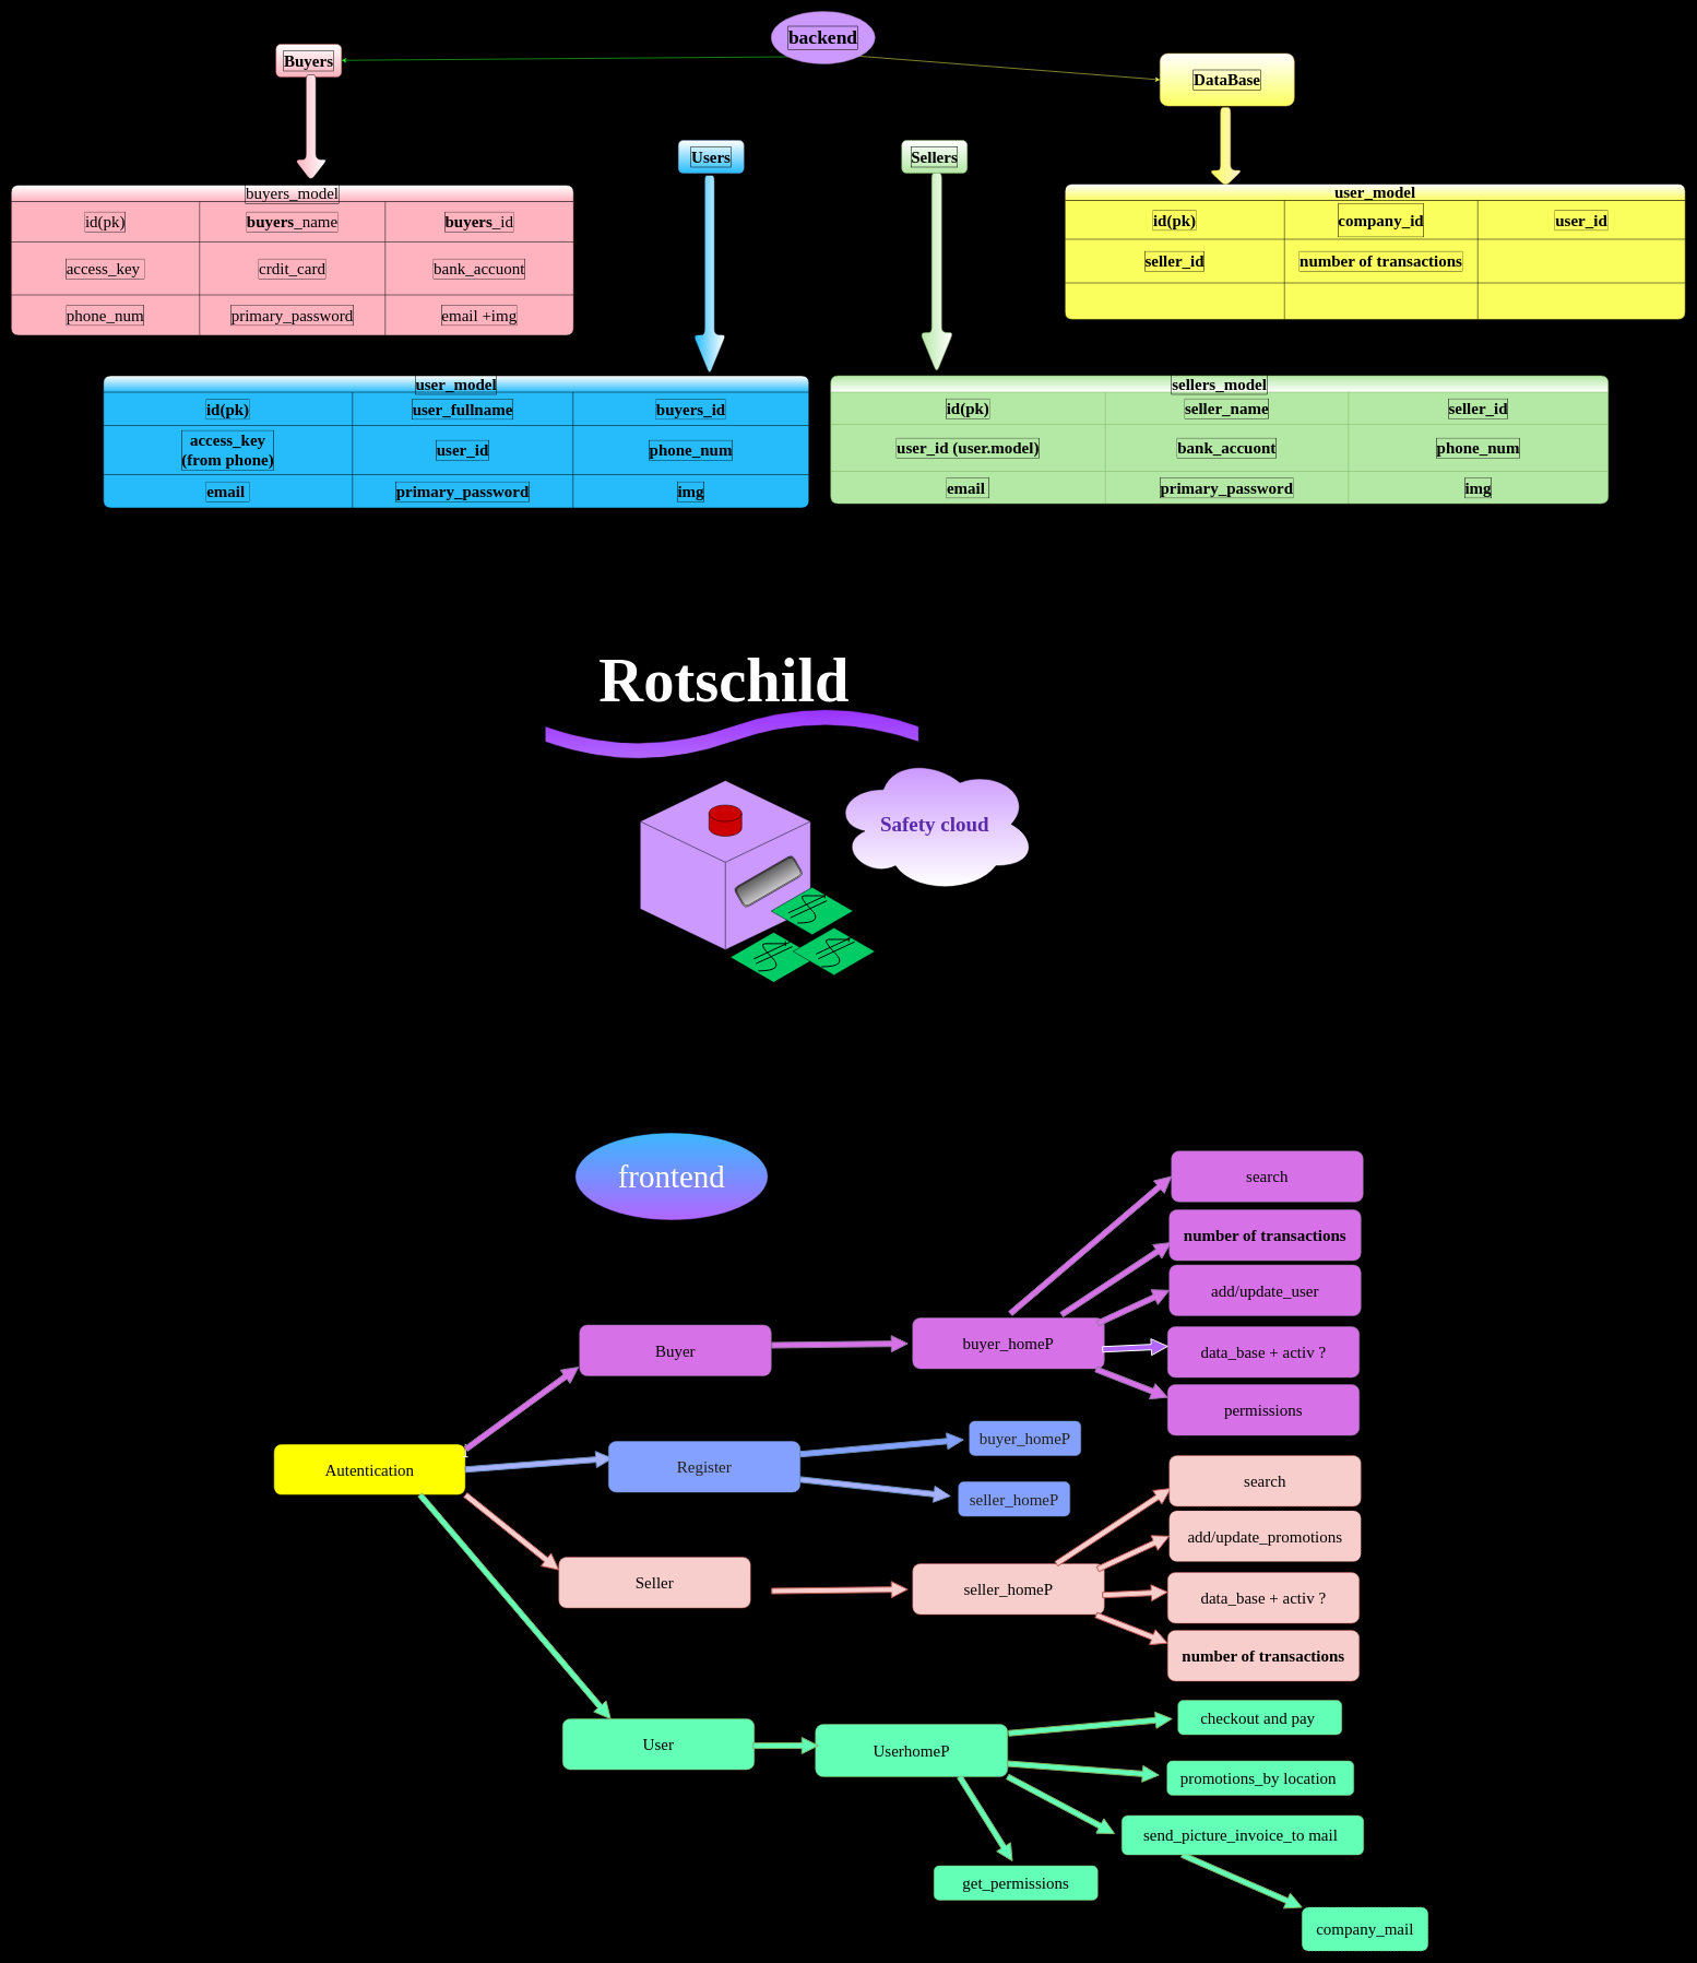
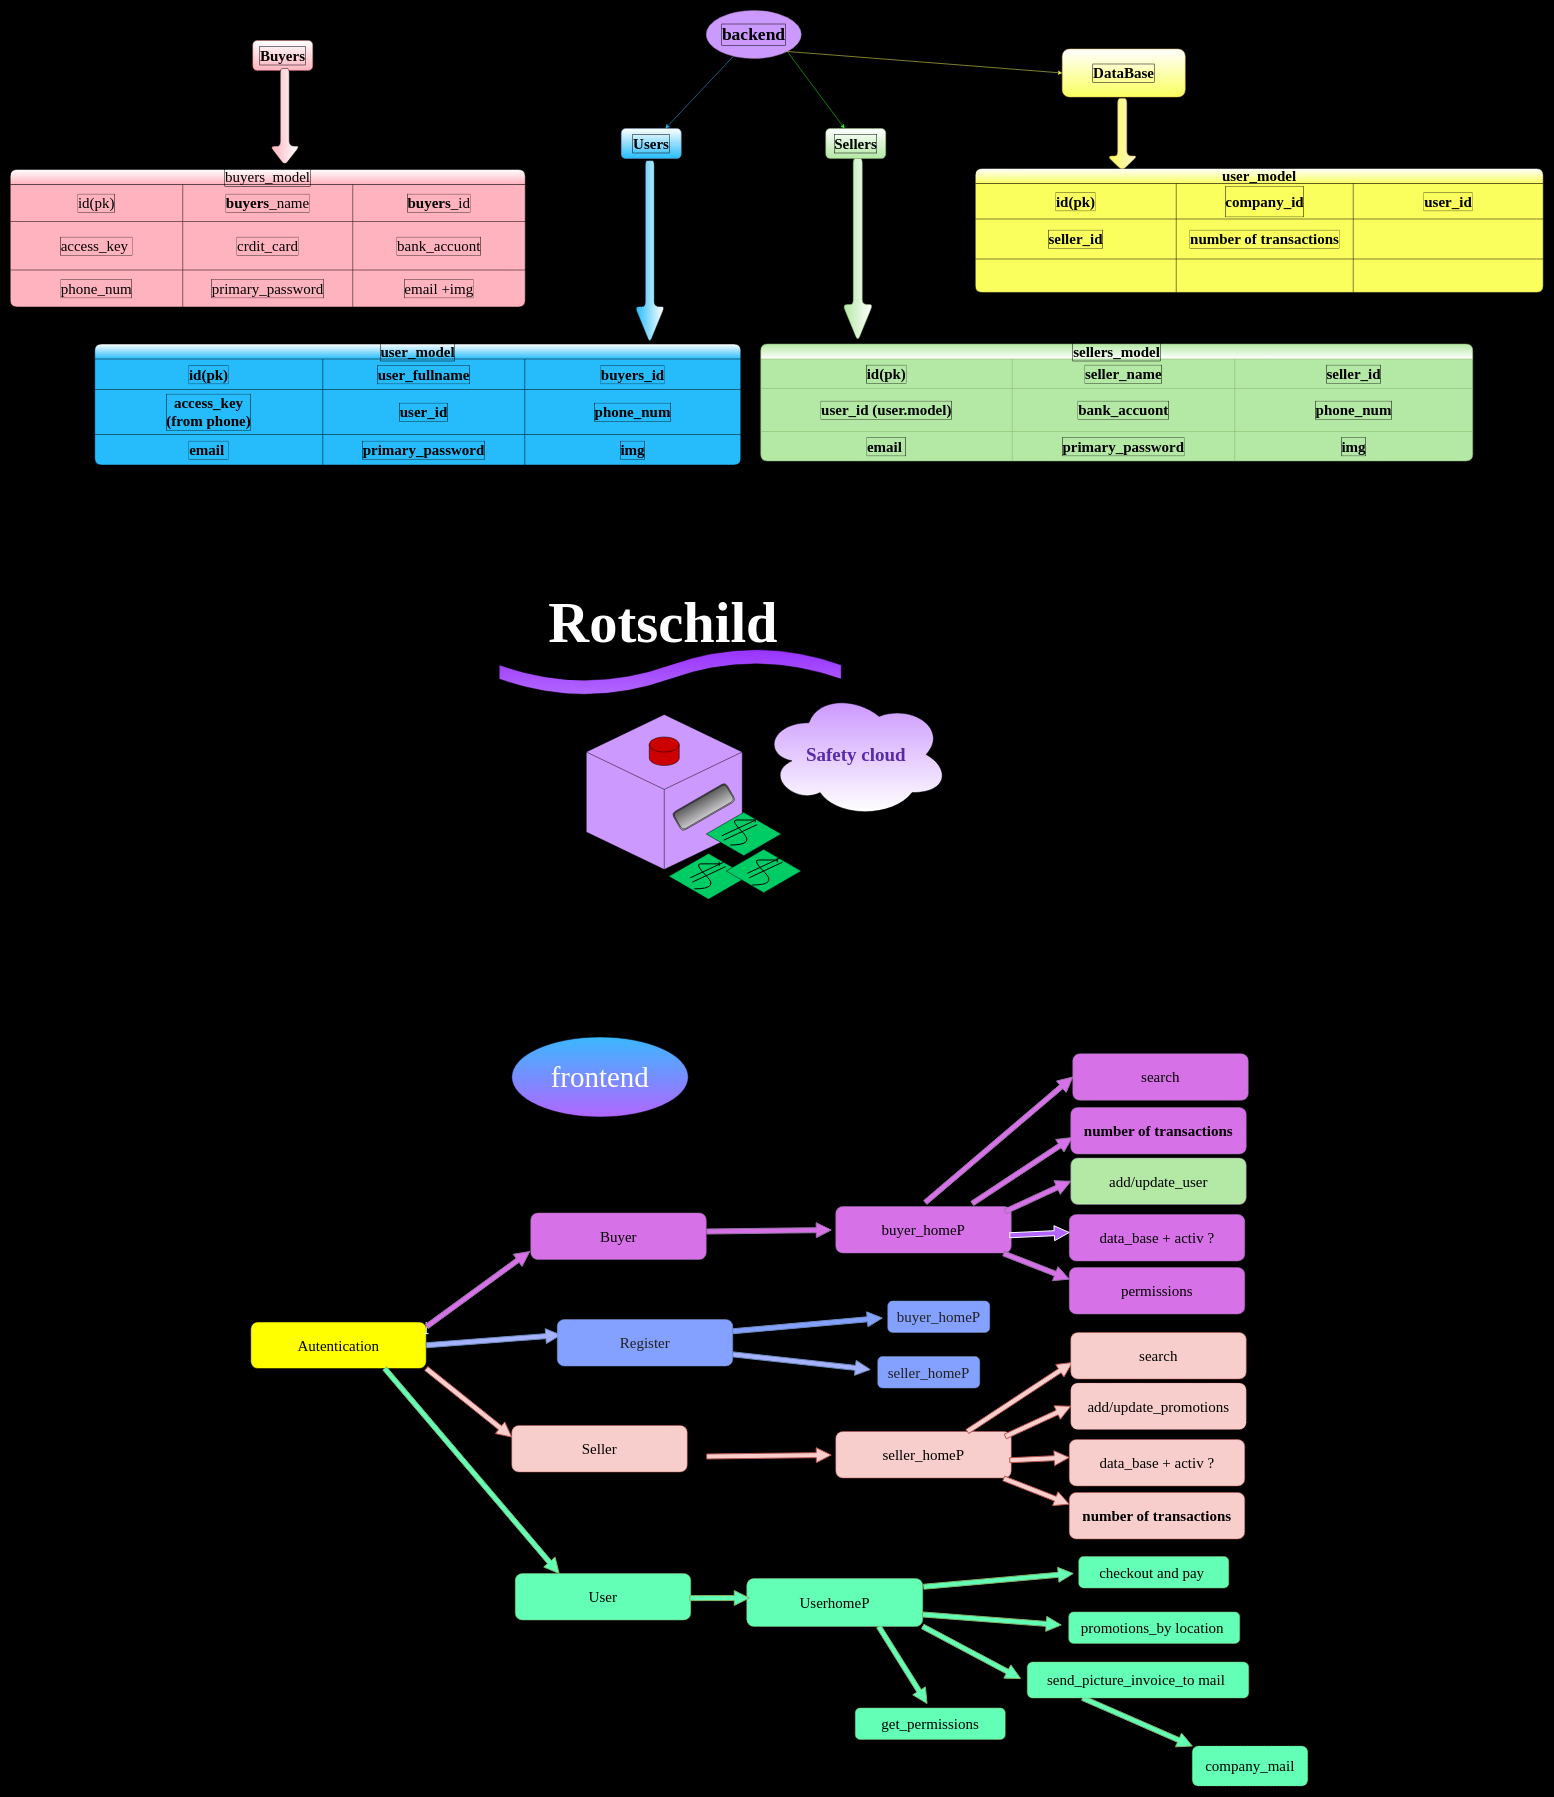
- <mxCell id="2" value="" style="edgeStyle=none;hachureGap=4;fontFamily=Architects Daughter;fontSource=https%3A%2F%2Ffonts.googleapis.com%2Fcss%3Ffamily%3DArchitects%2BDaughter;fontSize=23;exitX=1;exitY=1;exitDx=0;exitDy=0;strokeColor=#21FF29;labelBorderColor=default;html=1;" edge="1" parent="1" source="5" target="6"><mxGeometry relative="1" as="geometry" /></mxCell>
+ <mxCell id="2" value="" style="edgeStyle=none;hachureGap=4;fontFamily=Architects Daughter;fontSource=https%3A%2F%2Ffonts.googleapis.com%2Fcss%3Ffamily%3DArchitects%2BDaughter;fontSize=23;exitX=1;exitY=1;exitDx=0;exitDy=0;strokeColor=#21FF29;labelBorderColor=default;html=1;" edge="1" parent="1" source="5" target="7"><mxGeometry relative="1" as="geometry" /></mxCell>
+ <mxCell id="3" value="" style="edgeStyle=none;hachureGap=4;fontFamily=Comic Sans MS;fontSize=30;strokeColor=#26BCFC;labelBorderColor=default;html=1;fontStyle=1;textDirection=ltr;spacing=2;" edge="1" parent="1" source="5" target="8"><mxGeometry relative="1" as="geometry" /></mxCell>
- <mxCell id="81" value="&lt;font style=&quot;font-size: 58px;&quot;&gt;frontend&lt;/font&gt;" style="ellipse;whiteSpace=wrap;html=1;labelBackgroundColor=none;labelBorderColor=none;fontFamily=Comic Sans MS;fontSize=30;fontColor=#FFFFFF;fillColor=#3BB7FF;gradientColor=#B266FF;" vertex="1" parent="1"><mxGeometry x="1053" y="2073" width="353" height="160" as="geometry" /></mxCell>
+ <mxCell id="81" value="&lt;font style=&quot;font-size: 58px;&quot;&gt;frontend&lt;/font&gt;" style="ellipse;whiteSpace=wrap;html=1;labelBackgroundColor=none;labelBorderColor=none;fontFamily=Comic Sans MS;fontSize=30;fontColor=#FFFFFF;fillColor=#3BB7FF;gradientColor=#B266FF;" vertex="1" parent="1"><mxGeometry x="1023" y="2073" width="353" height="160" as="geometry" /></mxCell>
- <mxCell id="93" value="add/update_user" style="rounded=1;whiteSpace=wrap;html=1;labelBackgroundColor=none;labelBorderColor=none;fontFamily=Comic Sans MS;fontSize=30;fillColor=#D771E7;strokeColor=#9673a6;" vertex="1" parent="1"><mxGeometry x="2141" y="2315" width="351" height="93" as="geometry" /></mxCell>
+ <mxCell id="93" value="add/update_user" style="rounded=1;whiteSpace=wrap;html=1;labelBackgroundColor=none;labelBorderColor=none;fontFamily=Comic Sans MS;fontSize=30;fillColor=#b4e8a5;strokeColor=#9673a6;" vertex="1" parent="1"><mxGeometry x="2141" y="2315" width="351" height="93" as="geometry" /></mxCell>
